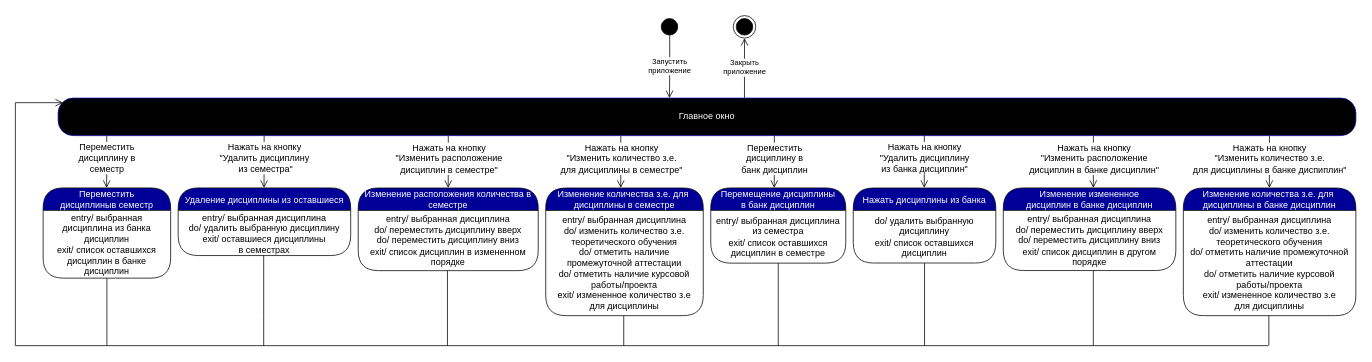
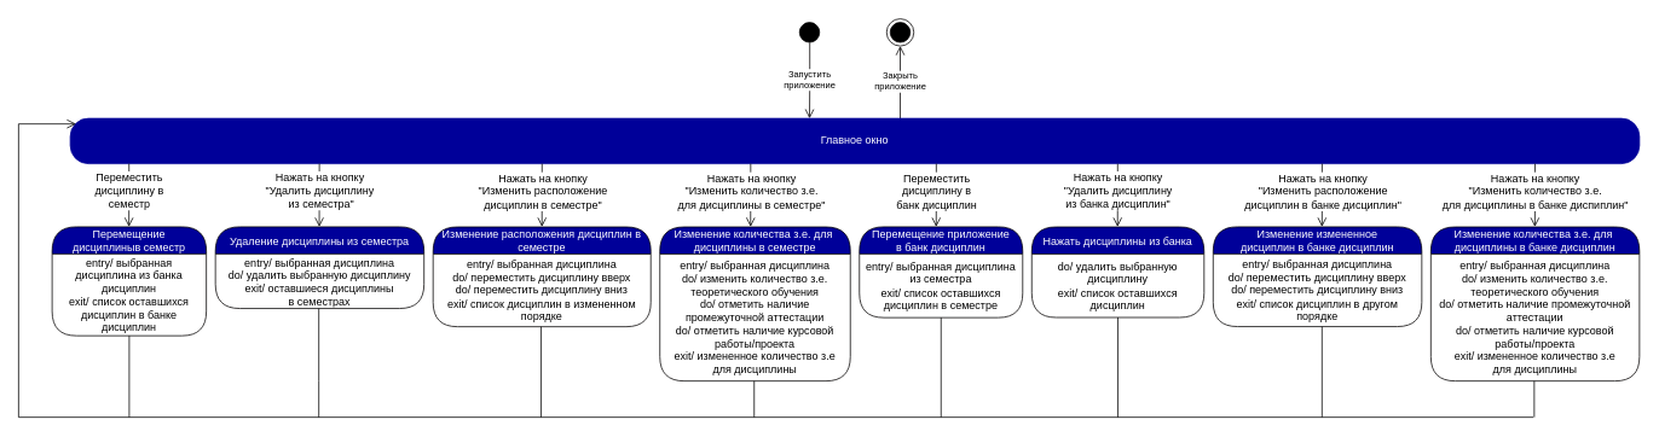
- <mxCell id="6" value="Главное окно" style="rounded=1;whiteSpace=wrap;html=1;arcSize=40;fontColor=#FFFFFF;fillColor=#000000;strokeColor=#000099;" parent="1" vertex="1"><mxGeometry x="77" y="130" width="1730" height="50" as="geometry" /></mxCell>
+ <mxCell id="6" value="Главное окно" style="rounded=1;whiteSpace=wrap;html=1;arcSize=40;fontColor=#FFFFFF;fillColor=#000099;strokeColor=#000099;" parent="1" vertex="1"><mxGeometry x="77" y="130" width="1730" height="50" as="geometry" /></mxCell>
- <mxCell id="16" value="Переместить &#10;дисциплиныв семестр" style="swimlane;fontStyle=0;align=center;verticalAlign=middle;childLayout=stackLayout;horizontal=1;startSize=30;horizontalStack=0;resizeParent=0;resizeLast=1;container=0;fontColor=#FFFFFF;collapsible=0;rounded=1;arcSize=30;strokeColor=#030000;fillColor=#000099;swimlaneFillColor=#FFFFFF;dropTarget=0;fontSize=12;" parent="1" vertex="1"><mxGeometry x="57" y="249.7" width="170" height="120.3" as="geometry" /></mxCell>
+ <mxCell id="16" value="Перемещение &#10;дисциплиныв семестр" style="swimlane;fontStyle=0;align=center;verticalAlign=middle;childLayout=stackLayout;horizontal=1;startSize=30;horizontalStack=0;resizeParent=0;resizeLast=1;container=0;fontColor=#FFFFFF;collapsible=0;rounded=1;arcSize=30;strokeColor=#030000;fillColor=#000099;swimlaneFillColor=#FFFFFF;dropTarget=0;fontSize=12;" parent="1" vertex="1"><mxGeometry x="57" y="249.7" width="170" height="120.3" as="geometry" /></mxCell>
- <mxCell id="27" value="Изменение расположения количества в&#10;семестре" style="swimlane;fontStyle=0;align=center;verticalAlign=middle;childLayout=stackLayout;horizontal=1;startSize=30;horizontalStack=0;resizeParent=0;resizeLast=1;container=0;fontColor=#FFFFFF;collapsible=0;rounded=1;arcSize=30;strokeColor=#030000;fillColor=#000099;swimlaneFillColor=#FFFFFF;dropTarget=0;fontSize=12;" parent="1" vertex="1"><mxGeometry x="477" y="249.82" width="240" height="110.18" as="geometry" /></mxCell>
+ <mxCell id="27" value="Изменение расположения дисциплин в&#10;семестре" style="swimlane;fontStyle=0;align=center;verticalAlign=middle;childLayout=stackLayout;horizontal=1;startSize=30;horizontalStack=0;resizeParent=0;resizeLast=1;container=0;fontColor=#FFFFFF;collapsible=0;rounded=1;arcSize=30;strokeColor=#030000;fillColor=#000099;swimlaneFillColor=#FFFFFF;dropTarget=0;fontSize=12;" parent="1" vertex="1"><mxGeometry x="477" y="249.82" width="240" height="110.18" as="geometry" /></mxCell>
- <mxCell id="45" value="Перемещение дисциплины &#10;в банк дисциплин" style="swimlane;fontStyle=0;align=center;verticalAlign=middle;childLayout=stackLayout;horizontal=1;startSize=30;horizontalStack=0;resizeParent=0;resizeLast=1;container=0;fontColor=#FFFFFF;collapsible=0;rounded=1;arcSize=30;strokeColor=#030000;fillColor=#000099;swimlaneFillColor=#FFFFFF;dropTarget=0;fontSize=12;" vertex="1" parent="1"><mxGeometry x="947" y="249.7" width="180" height="100.3" as="geometry" /></mxCell>
+ <mxCell id="45" value="Перемещение приложение &#10;в банк дисциплин" style="swimlane;fontStyle=0;align=center;verticalAlign=middle;childLayout=stackLayout;horizontal=1;startSize=30;horizontalStack=0;resizeParent=0;resizeLast=1;container=0;fontColor=#FFFFFF;collapsible=0;rounded=1;arcSize=30;strokeColor=#030000;fillColor=#000099;swimlaneFillColor=#FFFFFF;dropTarget=0;fontSize=12;" vertex="1" parent="1"><mxGeometry x="947" y="249.7" width="180" height="100.3" as="geometry" /></mxCell>
- <mxCell id="19" value="Удаление дисциплины из оставшиеся" style="swimlane;fontStyle=0;align=center;verticalAlign=middle;childLayout=stackLayout;horizontal=1;startSize=30;horizontalStack=0;resizeParent=0;resizeLast=1;container=0;fontColor=#FFFFFF;collapsible=0;rounded=1;arcSize=30;strokeColor=#030000;fillColor=#000099;swimlaneFillColor=#FFFFFF;dropTarget=0;fontSize=12;" parent="1" vertex="1"><mxGeometry x="237" y="249.7" width="230" height="90.18" as="geometry" /></mxCell>
+ <mxCell id="19" value="Удаление дисциплины из семестра" style="swimlane;fontStyle=0;align=center;verticalAlign=middle;childLayout=stackLayout;horizontal=1;startSize=30;horizontalStack=0;resizeParent=0;resizeLast=1;container=0;fontColor=#FFFFFF;collapsible=0;rounded=1;arcSize=30;strokeColor=#030000;fillColor=#000099;swimlaneFillColor=#FFFFFF;dropTarget=0;fontSize=12;" parent="1" vertex="1"><mxGeometry x="237" y="249.7" width="230" height="90.18" as="geometry" /></mxCell>
